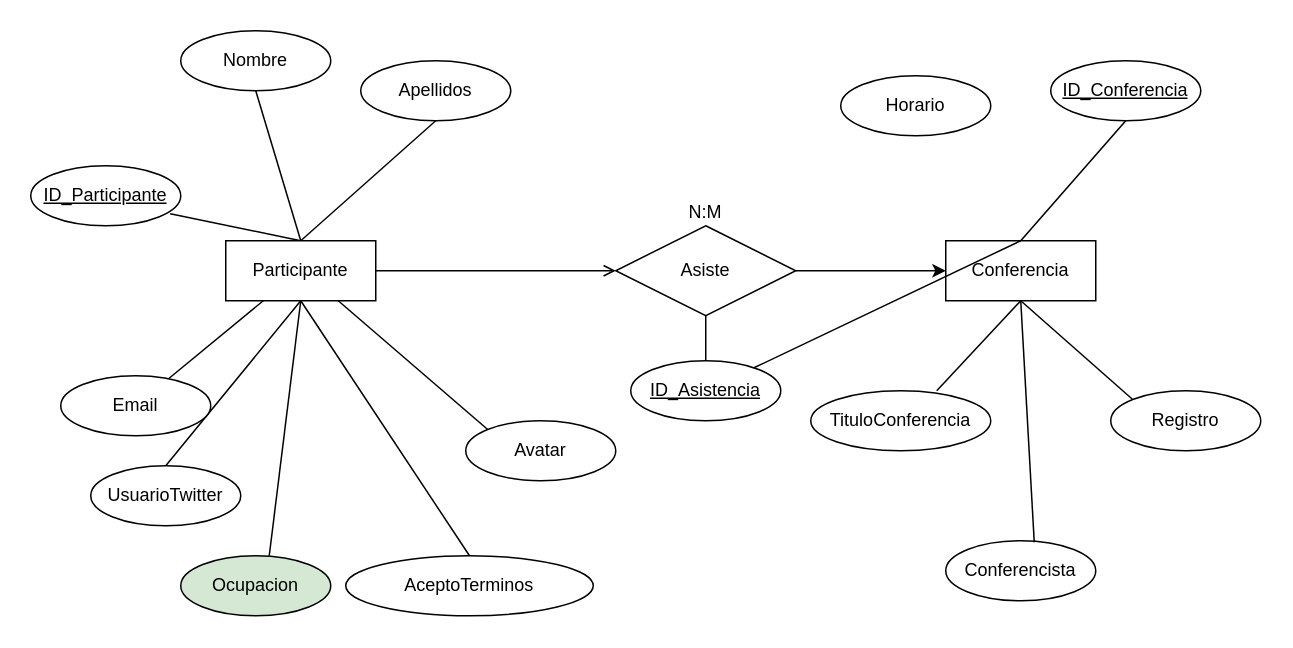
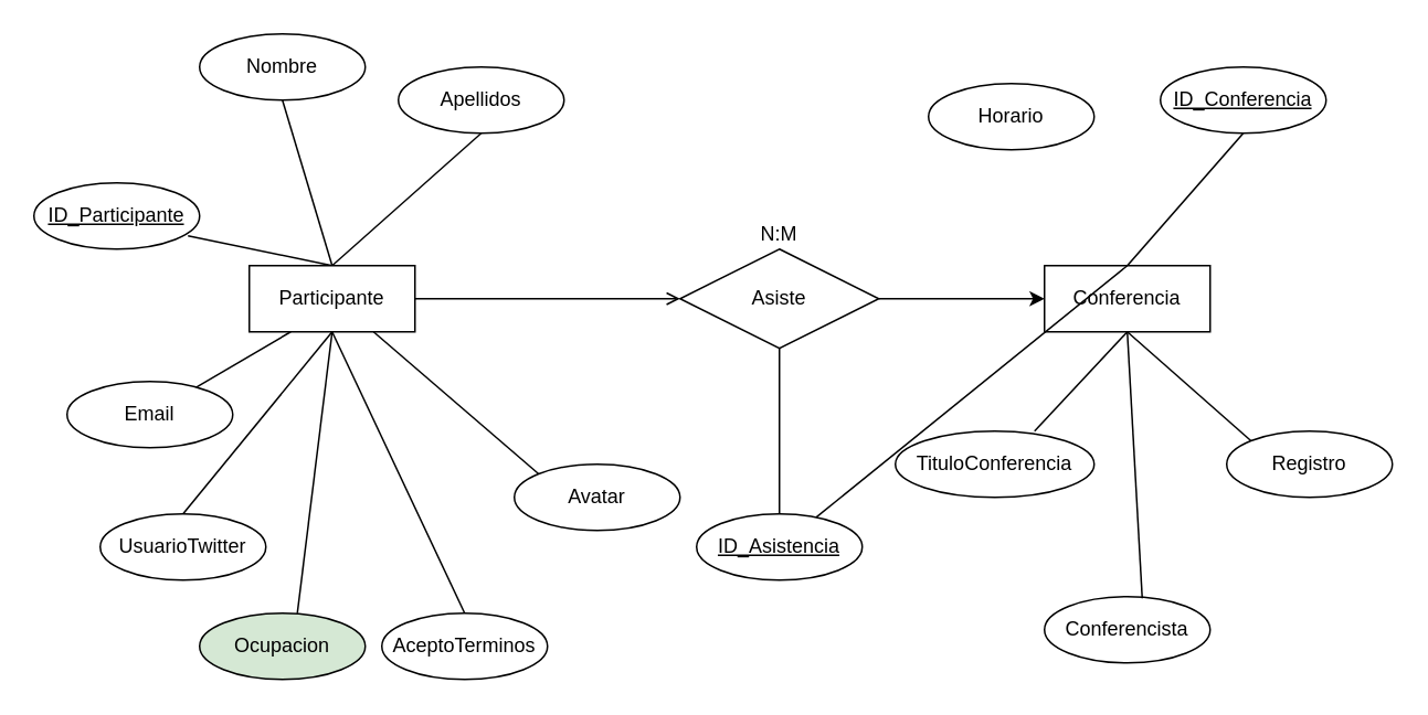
- <mxCell id="34" value="ID_Asistencia" style="ellipse;whiteSpace=wrap;html=1;align=center;fontStyle=4;" vertex="1" parent="1"><mxGeometry x="420" y="240" width="100" height="40" as="geometry" /></mxCell>
+ <mxCell id="34" value="ID_Asistencia" style="ellipse;whiteSpace=wrap;html=1;align=center;fontStyle=4;" vertex="1" parent="1"><mxGeometry x="420" y="310" width="100" height="40" as="geometry" /></mxCell>
- <mxCell id="22" value="Email" style="ellipse;whiteSpace=wrap;html=1;align=center;" vertex="1" parent="1"><mxGeometry x="40" y="250" width="100" height="40" as="geometry" /></mxCell>
+ <mxCell id="22" value="Email" style="ellipse;whiteSpace=wrap;html=1;align=center;" vertex="1" parent="1"><mxGeometry x="40" y="230" width="100" height="40" as="geometry" /></mxCell>
- <mxCell id="25" value="AceptoTerminos" style="ellipse;whiteSpace=wrap;html=1;align=center;" vertex="1" parent="1"><mxGeometry x="230" y="370" width="165" height="40" as="geometry" /></mxCell>
+ <mxCell id="25" value="AceptoTerminos" style="ellipse;whiteSpace=wrap;html=1;align=center;" vertex="1" parent="1"><mxGeometry x="230" y="370" width="100" height="40" as="geometry" /></mxCell>
